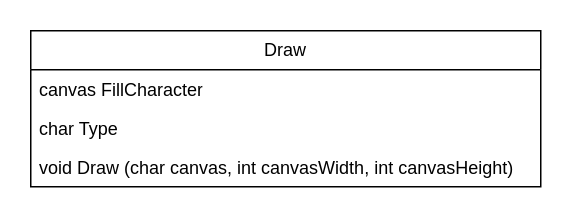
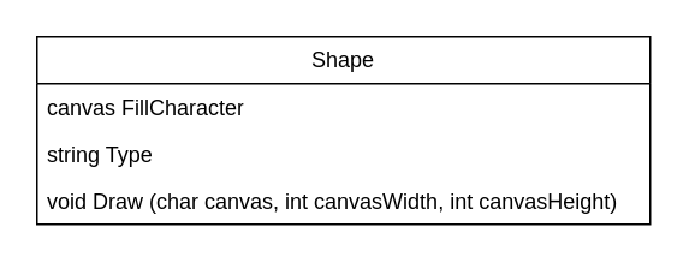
- <mxCell id="2" value="Draw" style="swimlane;fontStyle=0;childLayout=stackLayout;horizontal=1;startSize=26;fillColor=none;horizontalStack=0;resizeParent=1;resizeParentMax=0;resizeLast=0;collapsible=1;marginBottom=0;whiteSpace=wrap;html=1;" vertex="1" parent="1"><mxGeometry x="20" y="20" width="340" height="104" as="geometry" /></mxCell>
+ <mxCell id="2" value="Shape" style="swimlane;fontStyle=0;childLayout=stackLayout;horizontal=1;startSize=26;fillColor=none;horizontalStack=0;resizeParent=1;resizeParentMax=0;resizeLast=0;collapsible=1;marginBottom=0;whiteSpace=wrap;html=1;" vertex="1" parent="1"><mxGeometry x="20" y="20" width="340" height="104" as="geometry" /></mxCell>
- <mxCell id="4" value="char Type" style="text;strokeColor=none;fillColor=none;align=left;verticalAlign=top;spacingLeft=4;spacingRight=4;overflow=hidden;rotatable=0;points=[[0,0.5],[1,0.5]];portConstraint=eastwest;whiteSpace=wrap;html=1;" vertex="1" parent="2"><mxGeometry y="52" width="340" height="26" as="geometry" /></mxCell>
+ <mxCell id="4" value="string Type" style="text;strokeColor=none;fillColor=none;align=left;verticalAlign=top;spacingLeft=4;spacingRight=4;overflow=hidden;rotatable=0;points=[[0,0.5],[1,0.5]];portConstraint=eastwest;whiteSpace=wrap;html=1;" vertex="1" parent="2"><mxGeometry y="52" width="340" height="26" as="geometry" /></mxCell>
